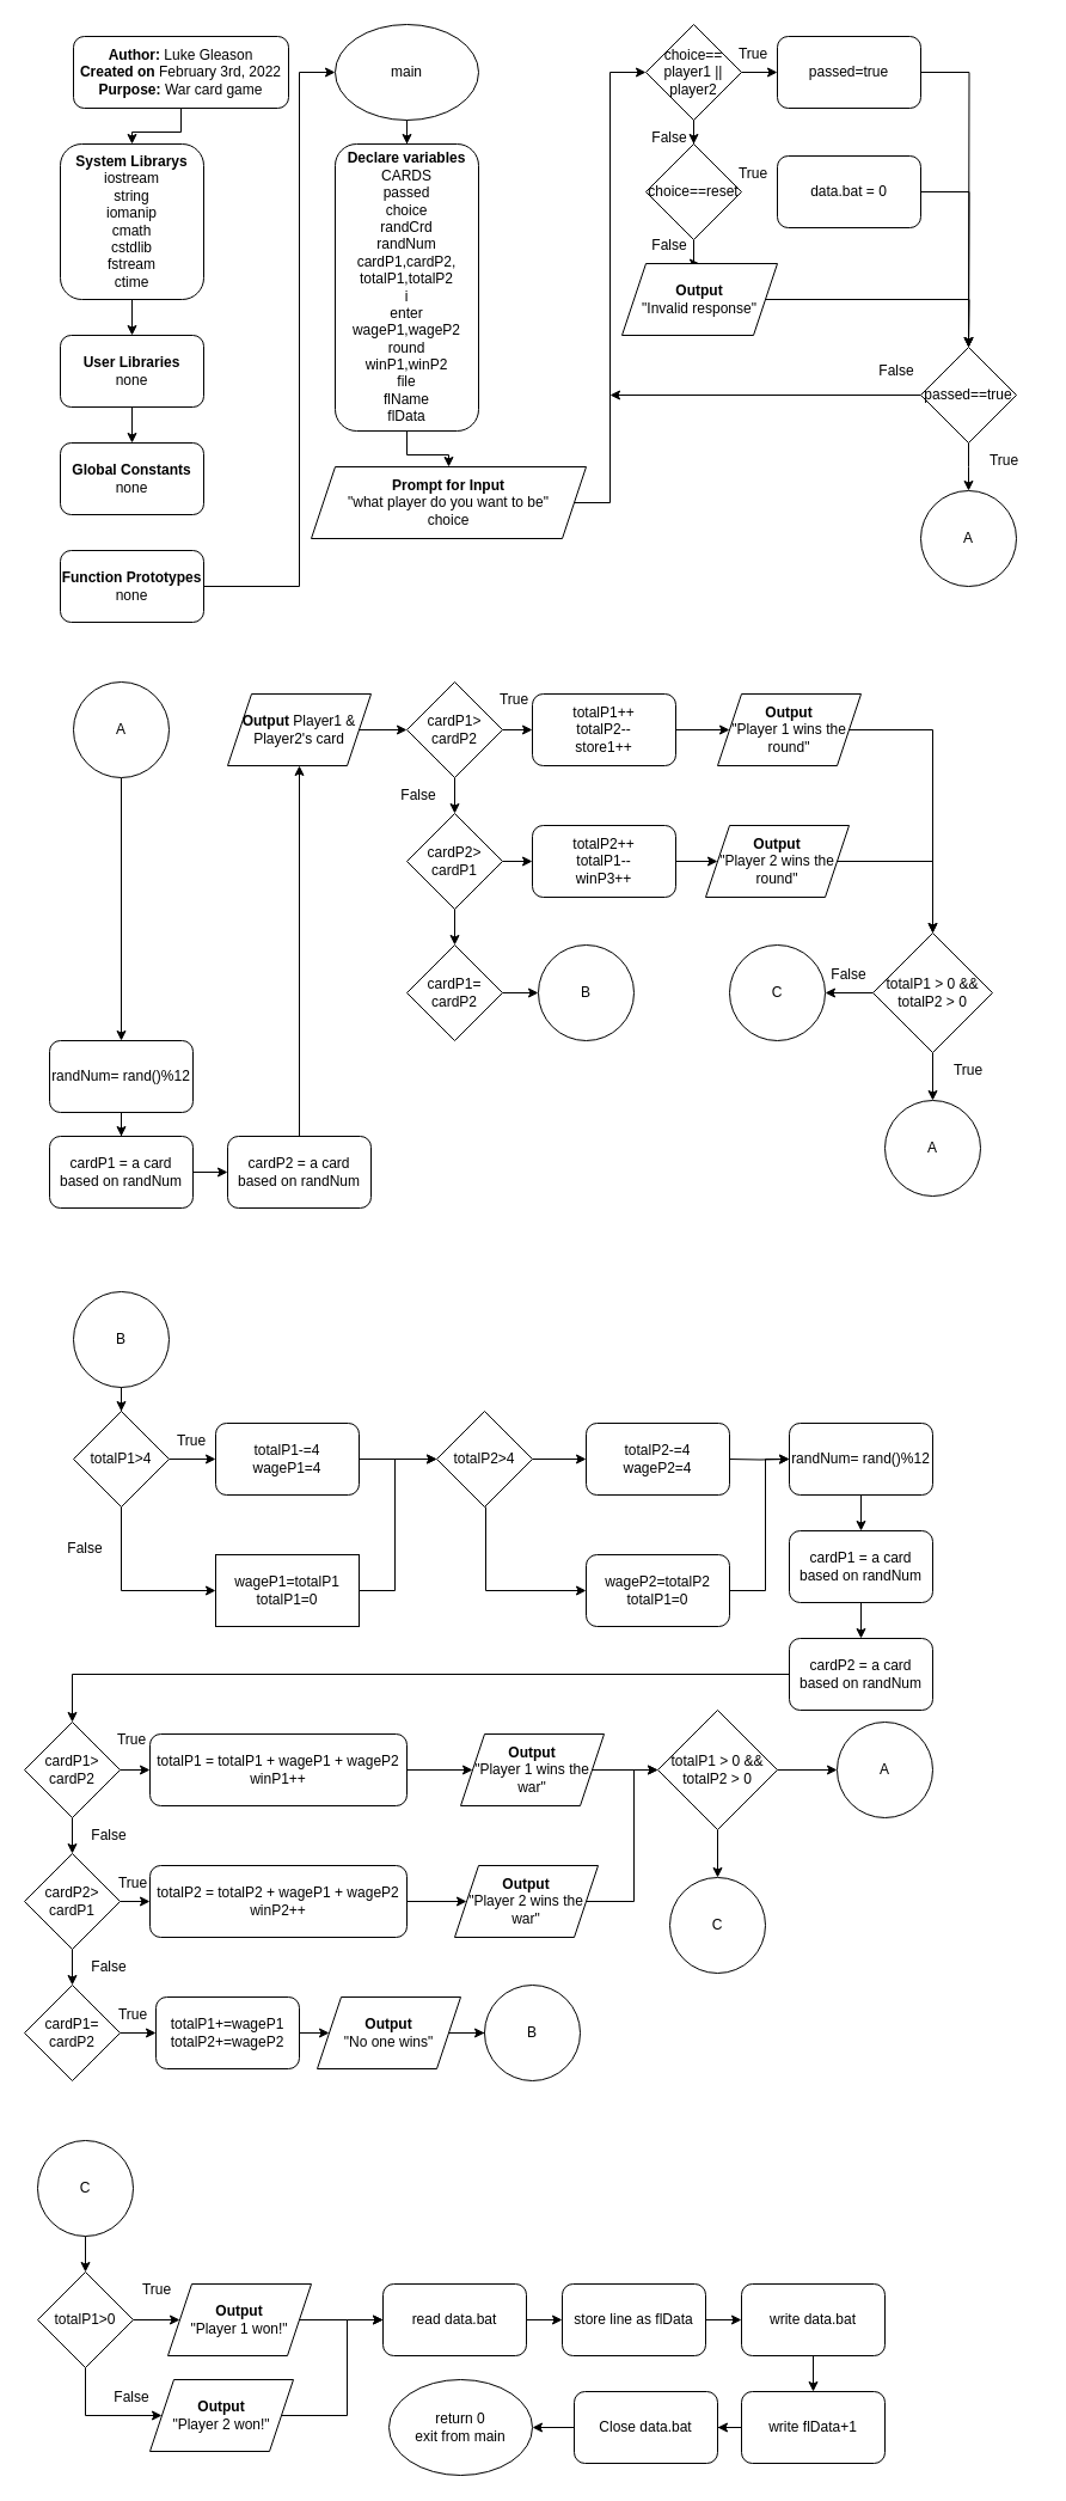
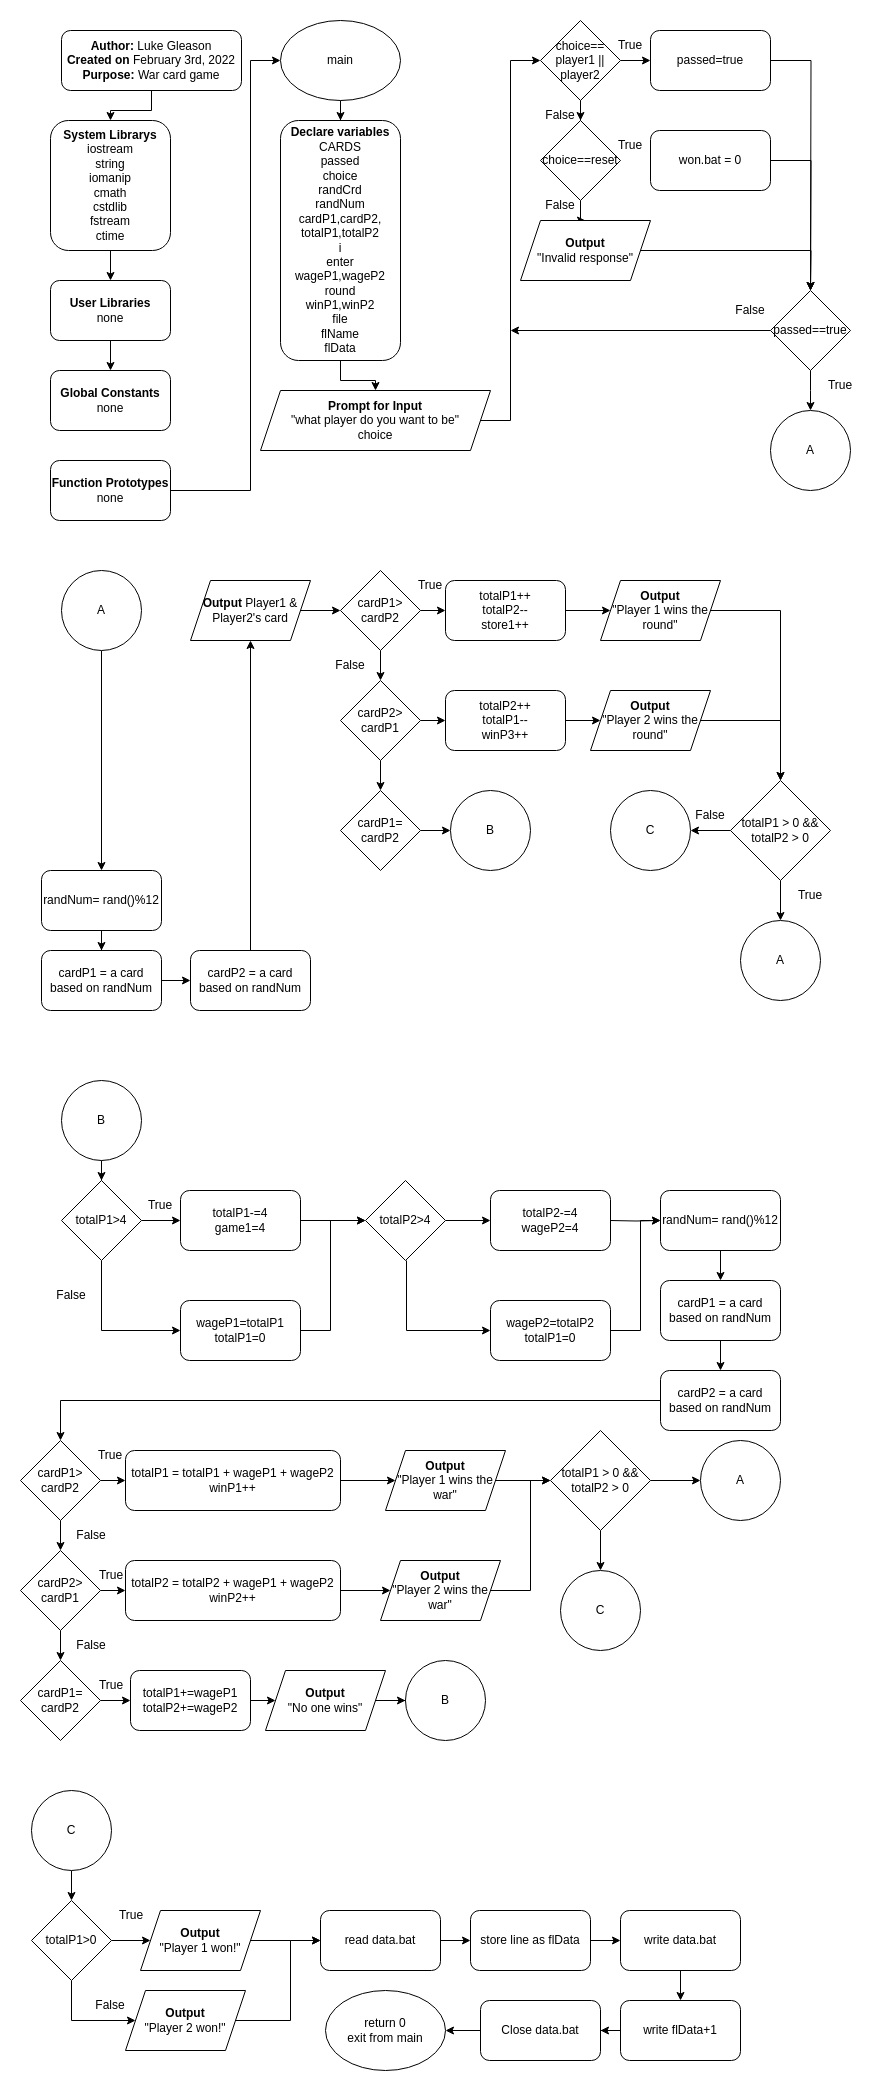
- <mxCell id="26" value="data.bat = 0" style="rounded=1;whiteSpace=wrap;html=1;" vertex="1" parent="1"><mxGeometry x="650" y="130" width="120" height="60" as="geometry" /></mxCell>
+ <mxCell id="26" value="won.bat = 0" style="rounded=1;whiteSpace=wrap;html=1;" vertex="1" parent="1"><mxGeometry x="650" y="130" width="120" height="60" as="geometry" /></mxCell>
- <mxCell id="78" value="totalP1-=4&lt;br&gt;wageP1=4" style="rounded=1;whiteSpace=wrap;html=1;" vertex="1" parent="1"><mxGeometry x="180" y="1190" width="120" height="60" as="geometry" /></mxCell>
+ <mxCell id="78" value="totalP1-=4&lt;br&gt;game1=4" style="rounded=1;whiteSpace=wrap;html=1;" vertex="1" parent="1"><mxGeometry x="180" y="1190" width="120" height="60" as="geometry" /></mxCell>
- <mxCell id="82" value="wageP1=totalP1&lt;br&gt;totalP1=0" style="whiteSpace=wrap;html=1;rounded=0;" vertex="1" parent="1"><mxGeometry x="180" y="1300" width="120" height="60" as="geometry" /></mxCell>
+ <mxCell id="82" value="wageP1=totalP1&lt;br&gt;totalP1=0" style="rounded=1;whiteSpace=wrap;html=1;" vertex="1" parent="1"><mxGeometry x="180" y="1300" width="120" height="60" as="geometry" /></mxCell>
